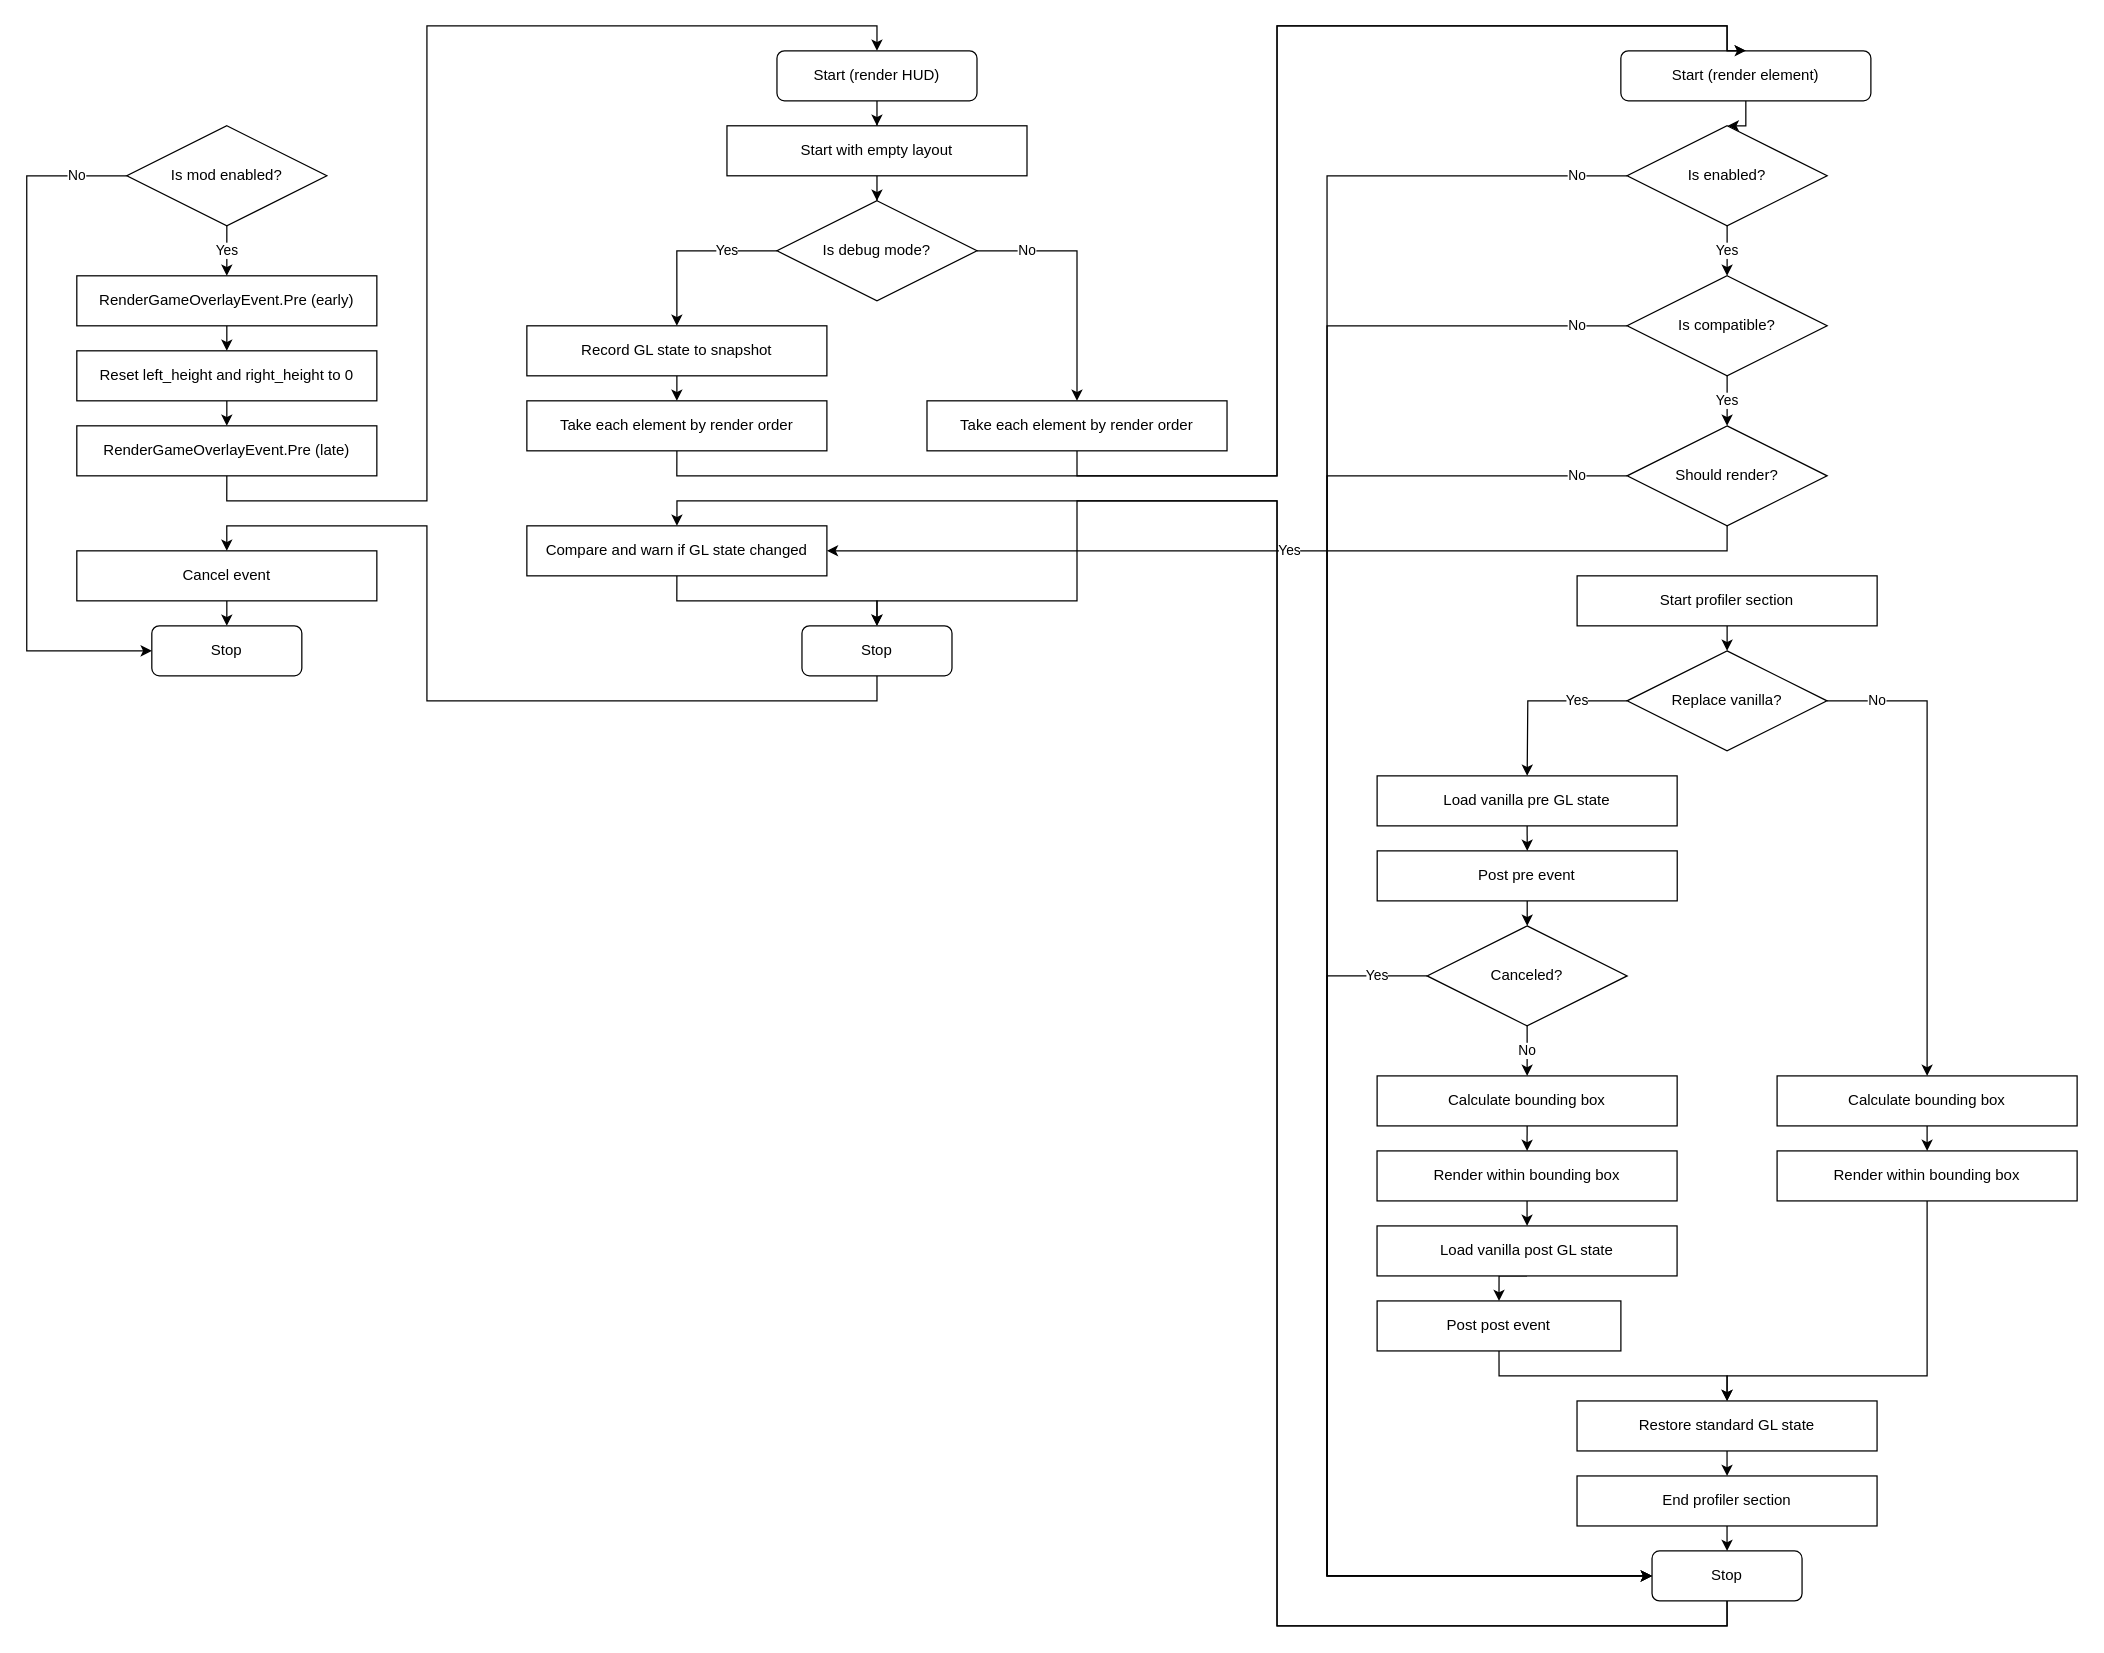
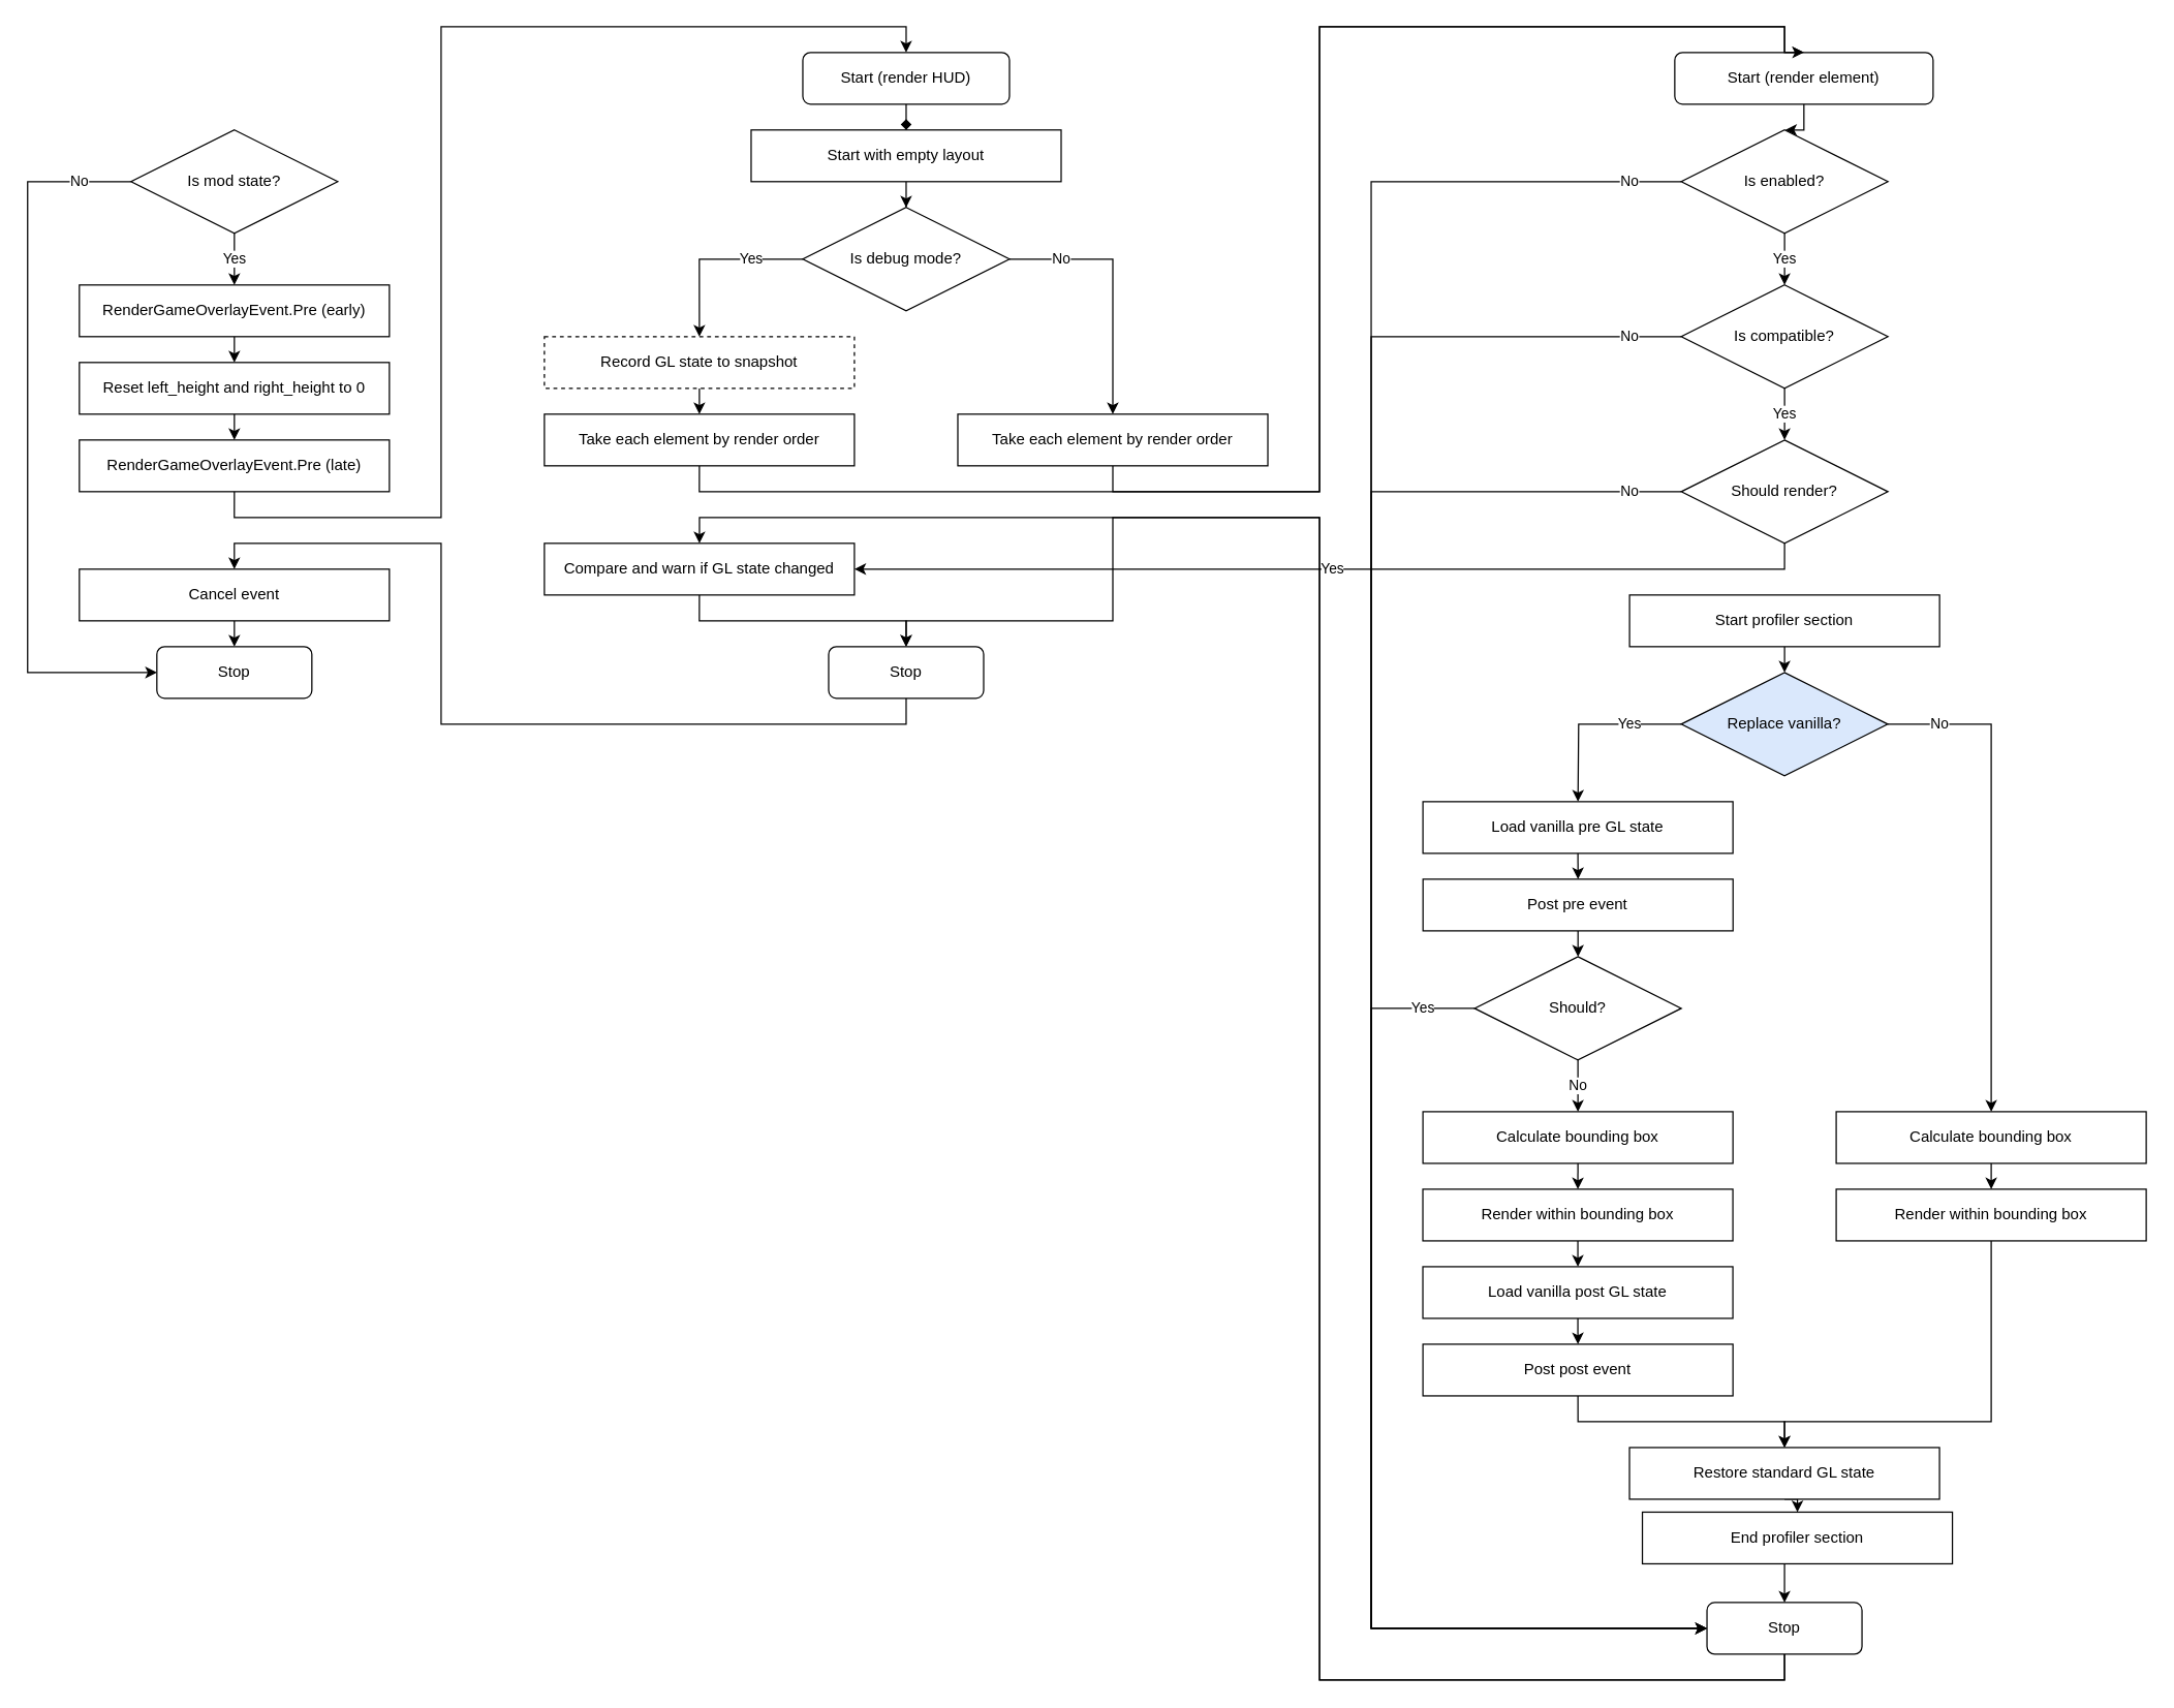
- <mxCell id="14" style="edgeStyle=orthogonalEdgeStyle;rounded=0;orthogonalLoop=1;jettySize=auto;html=1;exitX=0.5;exitY=1;exitDx=0;exitDy=0;" edge="1" parent="1" source="15" target="17"><mxGeometry relative="1" as="geometry" /></mxCell>
+ <mxCell id="14" style="edgeStyle=orthogonalEdgeStyle;rounded=0;orthogonalLoop=1;jettySize=auto;html=1;exitX=0.5;exitY=1;exitDx=0;exitDy=0;endArrow=diamond;" edge="1" parent="1" source="15" target="17"><mxGeometry relative="1" as="geometry" /></mxCell>
- <mxCell id="13" value="Is mod enabled?" style="rhombus;whiteSpace=wrap;html=1;" vertex="1" parent="1"><mxGeometry x="100.94" y="100" width="160" height="80" as="geometry" /></mxCell>
+ <mxCell id="13" value="Is mod state?" style="rhombus;whiteSpace=wrap;html=1;" vertex="1" parent="1"><mxGeometry x="100.94" y="100" width="160" height="80" as="geometry" /></mxCell>
- <mxCell id="22" value="Record GL state to snapshot" style="rounded=0;whiteSpace=wrap;html=1;" vertex="1" parent="1"><mxGeometry x="420.94" y="260" width="240" height="40" as="geometry" /></mxCell>
+ <mxCell id="22" value="Record GL state to snapshot" style="rounded=0;whiteSpace=wrap;html=1;dashed=1;" vertex="1" parent="1"><mxGeometry x="420.94" y="260" width="240" height="40" as="geometry" /></mxCell>
- <mxCell id="49" value="Replace vanilla?" style="rhombus;whiteSpace=wrap;html=1;" vertex="1" parent="1"><mxGeometry x="1301" y="520" width="159.94" height="80" as="geometry" /></mxCell>
+ <mxCell id="49" value="Replace vanilla?" style="rhombus;whiteSpace=wrap;html=1;fillColor=#dae8fc;" vertex="1" parent="1"><mxGeometry x="1301" y="520" width="159.94" height="80" as="geometry" /></mxCell>
- <mxCell id="56" value="Canceled?" style="rhombus;whiteSpace=wrap;html=1;" vertex="1" parent="1"><mxGeometry x="1141.06" y="740" width="160" height="80" as="geometry" /></mxCell>
+ <mxCell id="56" value="Should?" style="rhombus;whiteSpace=wrap;html=1;" vertex="1" parent="1"><mxGeometry x="1141.06" y="740" width="160" height="80" as="geometry" /></mxCell>
- <mxCell id="62" value="Post post event" style="rounded=0;whiteSpace=wrap;html=1;" vertex="1" parent="1"><mxGeometry x="1101.06" y="1040" width="195" height="40" as="geometry" /></mxCell>
+ <mxCell id="62" value="Post post event" style="rounded=0;whiteSpace=wrap;html=1;" vertex="1" parent="1"><mxGeometry x="1101.06" y="1040" width="240" height="40" as="geometry" /></mxCell>
- <mxCell id="46" value="End profiler section" style="rounded=0;whiteSpace=wrap;html=1;" vertex="1" parent="1"><mxGeometry x="1260.97" y="1180" width="240" height="40" as="geometry" /></mxCell>
+ <mxCell id="46" value="End profiler section" style="rounded=0;whiteSpace=wrap;html=1;" vertex="1" parent="1"><mxGeometry x="1270.97" y="1170" width="240" height="40" as="geometry" /></mxCell>
